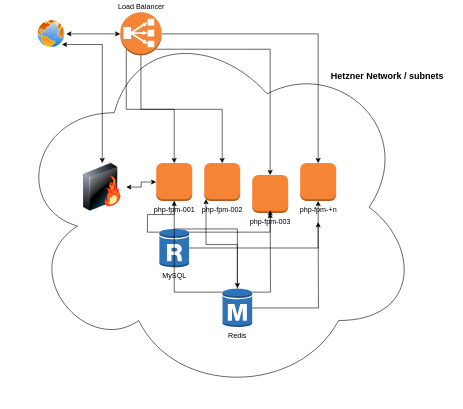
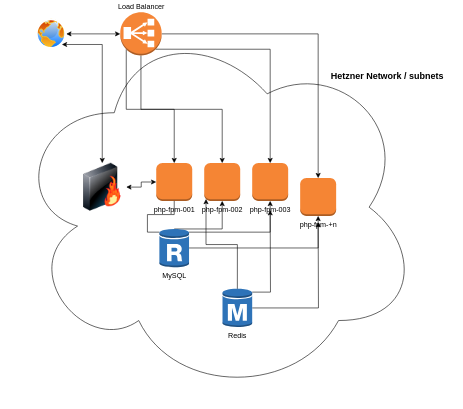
- <mxCell id="14" value="php-fpm-+n" style="outlineConnect=0;dashed=0;verticalLabelPosition=bottom;verticalAlign=top;align=center;html=1;shape=mxgraph.aws3.instance;fillColor=#F58534;gradientColor=none;" vertex="1" parent="1"><mxGeometry x="500" y="271.5" width="60" height="63" as="geometry" /></mxCell>
+ <mxCell id="14" value="php-fpm-+n" style="outlineConnect=0;dashed=0;verticalLabelPosition=bottom;verticalAlign=top;align=center;html=1;shape=mxgraph.aws3.instance;fillColor=#F58534;gradientColor=none;" vertex="1" parent="1"><mxGeometry x="500" y="296.5" width="60" height="63" as="geometry" /></mxCell>
- <mxCell id="13" value="php-fpm-003" style="outlineConnect=0;dashed=0;verticalLabelPosition=bottom;verticalAlign=top;align=center;html=1;shape=mxgraph.aws3.instance;fillColor=#F58534;gradientColor=none;" vertex="1" parent="1"><mxGeometry x="420" y="291.5" width="60" height="63" as="geometry" /></mxCell>
+ <mxCell id="13" value="php-fpm-003" style="outlineConnect=0;dashed=0;verticalLabelPosition=bottom;verticalAlign=top;align=center;html=1;shape=mxgraph.aws3.instance;fillColor=#F58534;gradientColor=none;" vertex="1" parent="1"><mxGeometry x="420" y="271.5" width="60" height="63" as="geometry" /></mxCell>
- <mxCell id="19" style="edgeStyle=orthogonalEdgeStyle;rounded=0;orthogonalLoop=1;jettySize=auto;html=1;exitX=0.5;exitY=0.02;exitDx=0;exitDy=0;exitPerimeter=0;" edge="1" parent="1" source="22" target="27"><mxGeometry relative="1" as="geometry" /></mxCell>
+ <mxCell id="19" style="edgeStyle=orthogonalEdgeStyle;rounded=0;orthogonalLoop=1;jettySize=auto;html=1;exitX=0.5;exitY=0.02;exitDx=0;exitDy=0;exitPerimeter=0;entryX=0.5;entryY=1;entryDx=0;entryDy=0;entryPerimeter=0;" edge="1" parent="1" source="22" target="11"><mxGeometry relative="1" as="geometry" /></mxCell>
- <mxCell id="24" style="edgeStyle=orthogonalEdgeStyle;rounded=0;orthogonalLoop=1;jettySize=auto;html=1;exitX=0;exitY=0.1;exitDx=0;exitDy=0;exitPerimeter=0;" edge="1" parent="1" source="27" target="12"><mxGeometry relative="1" as="geometry" /></mxCell>
